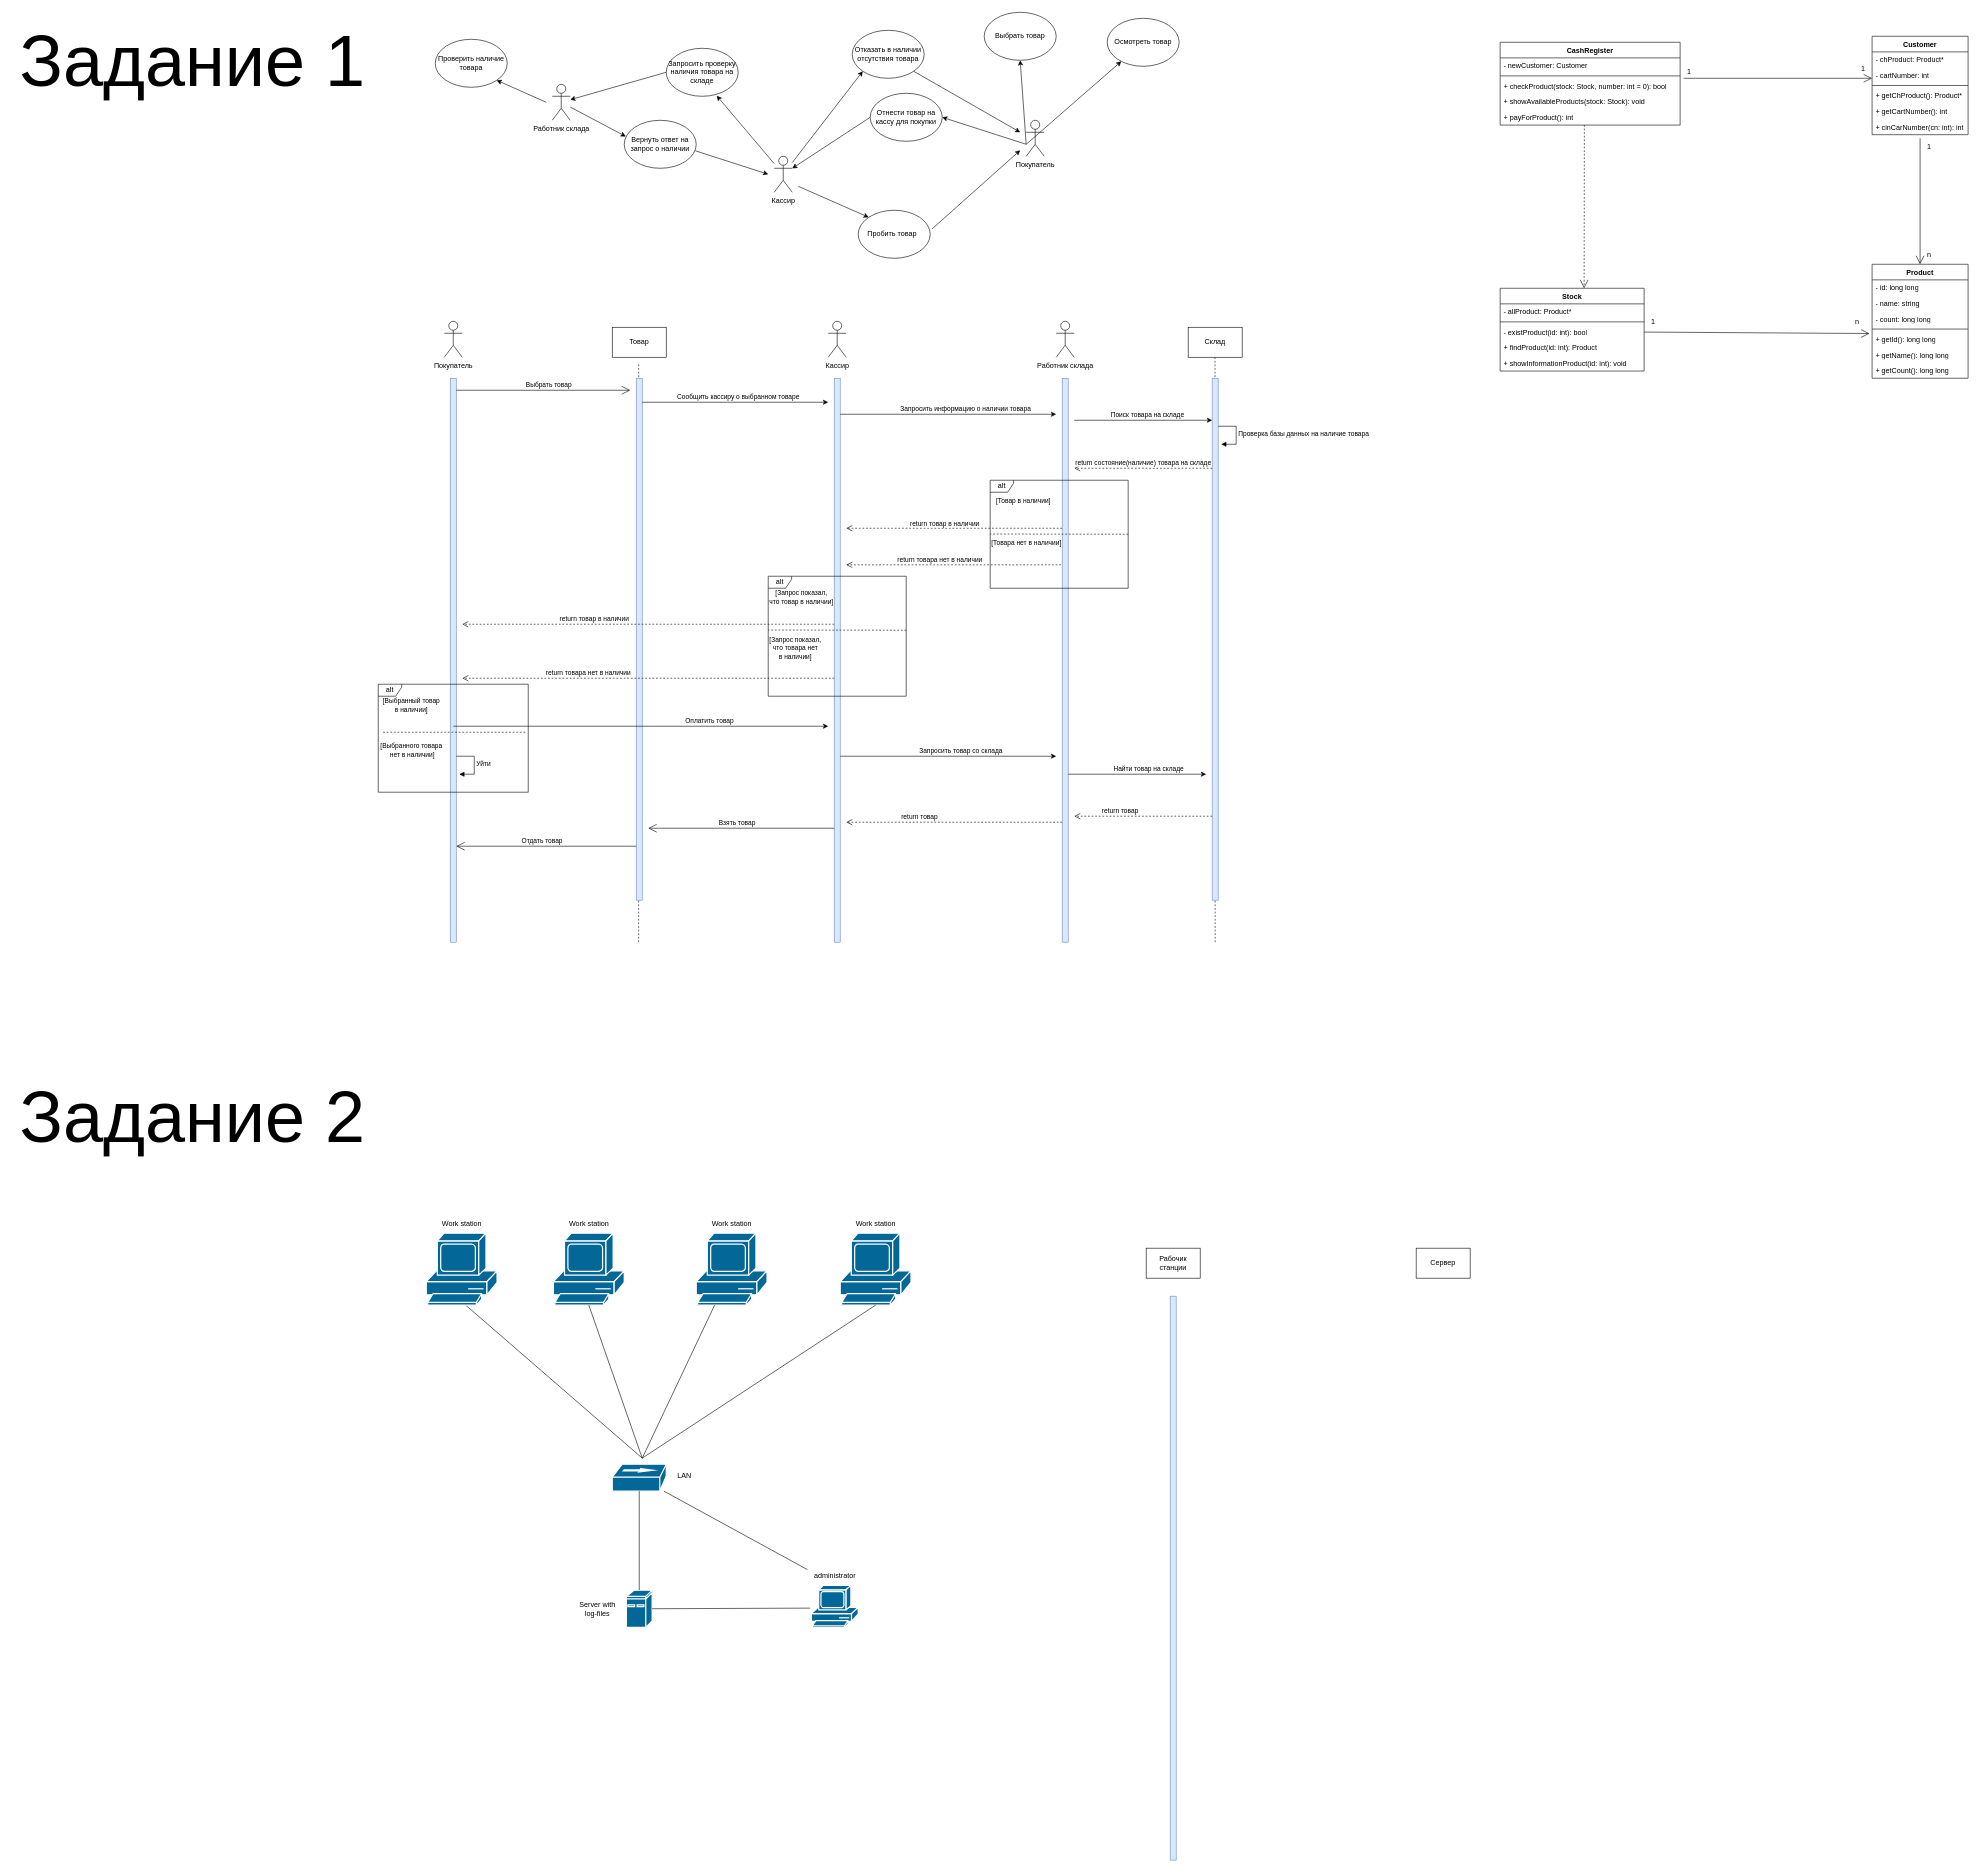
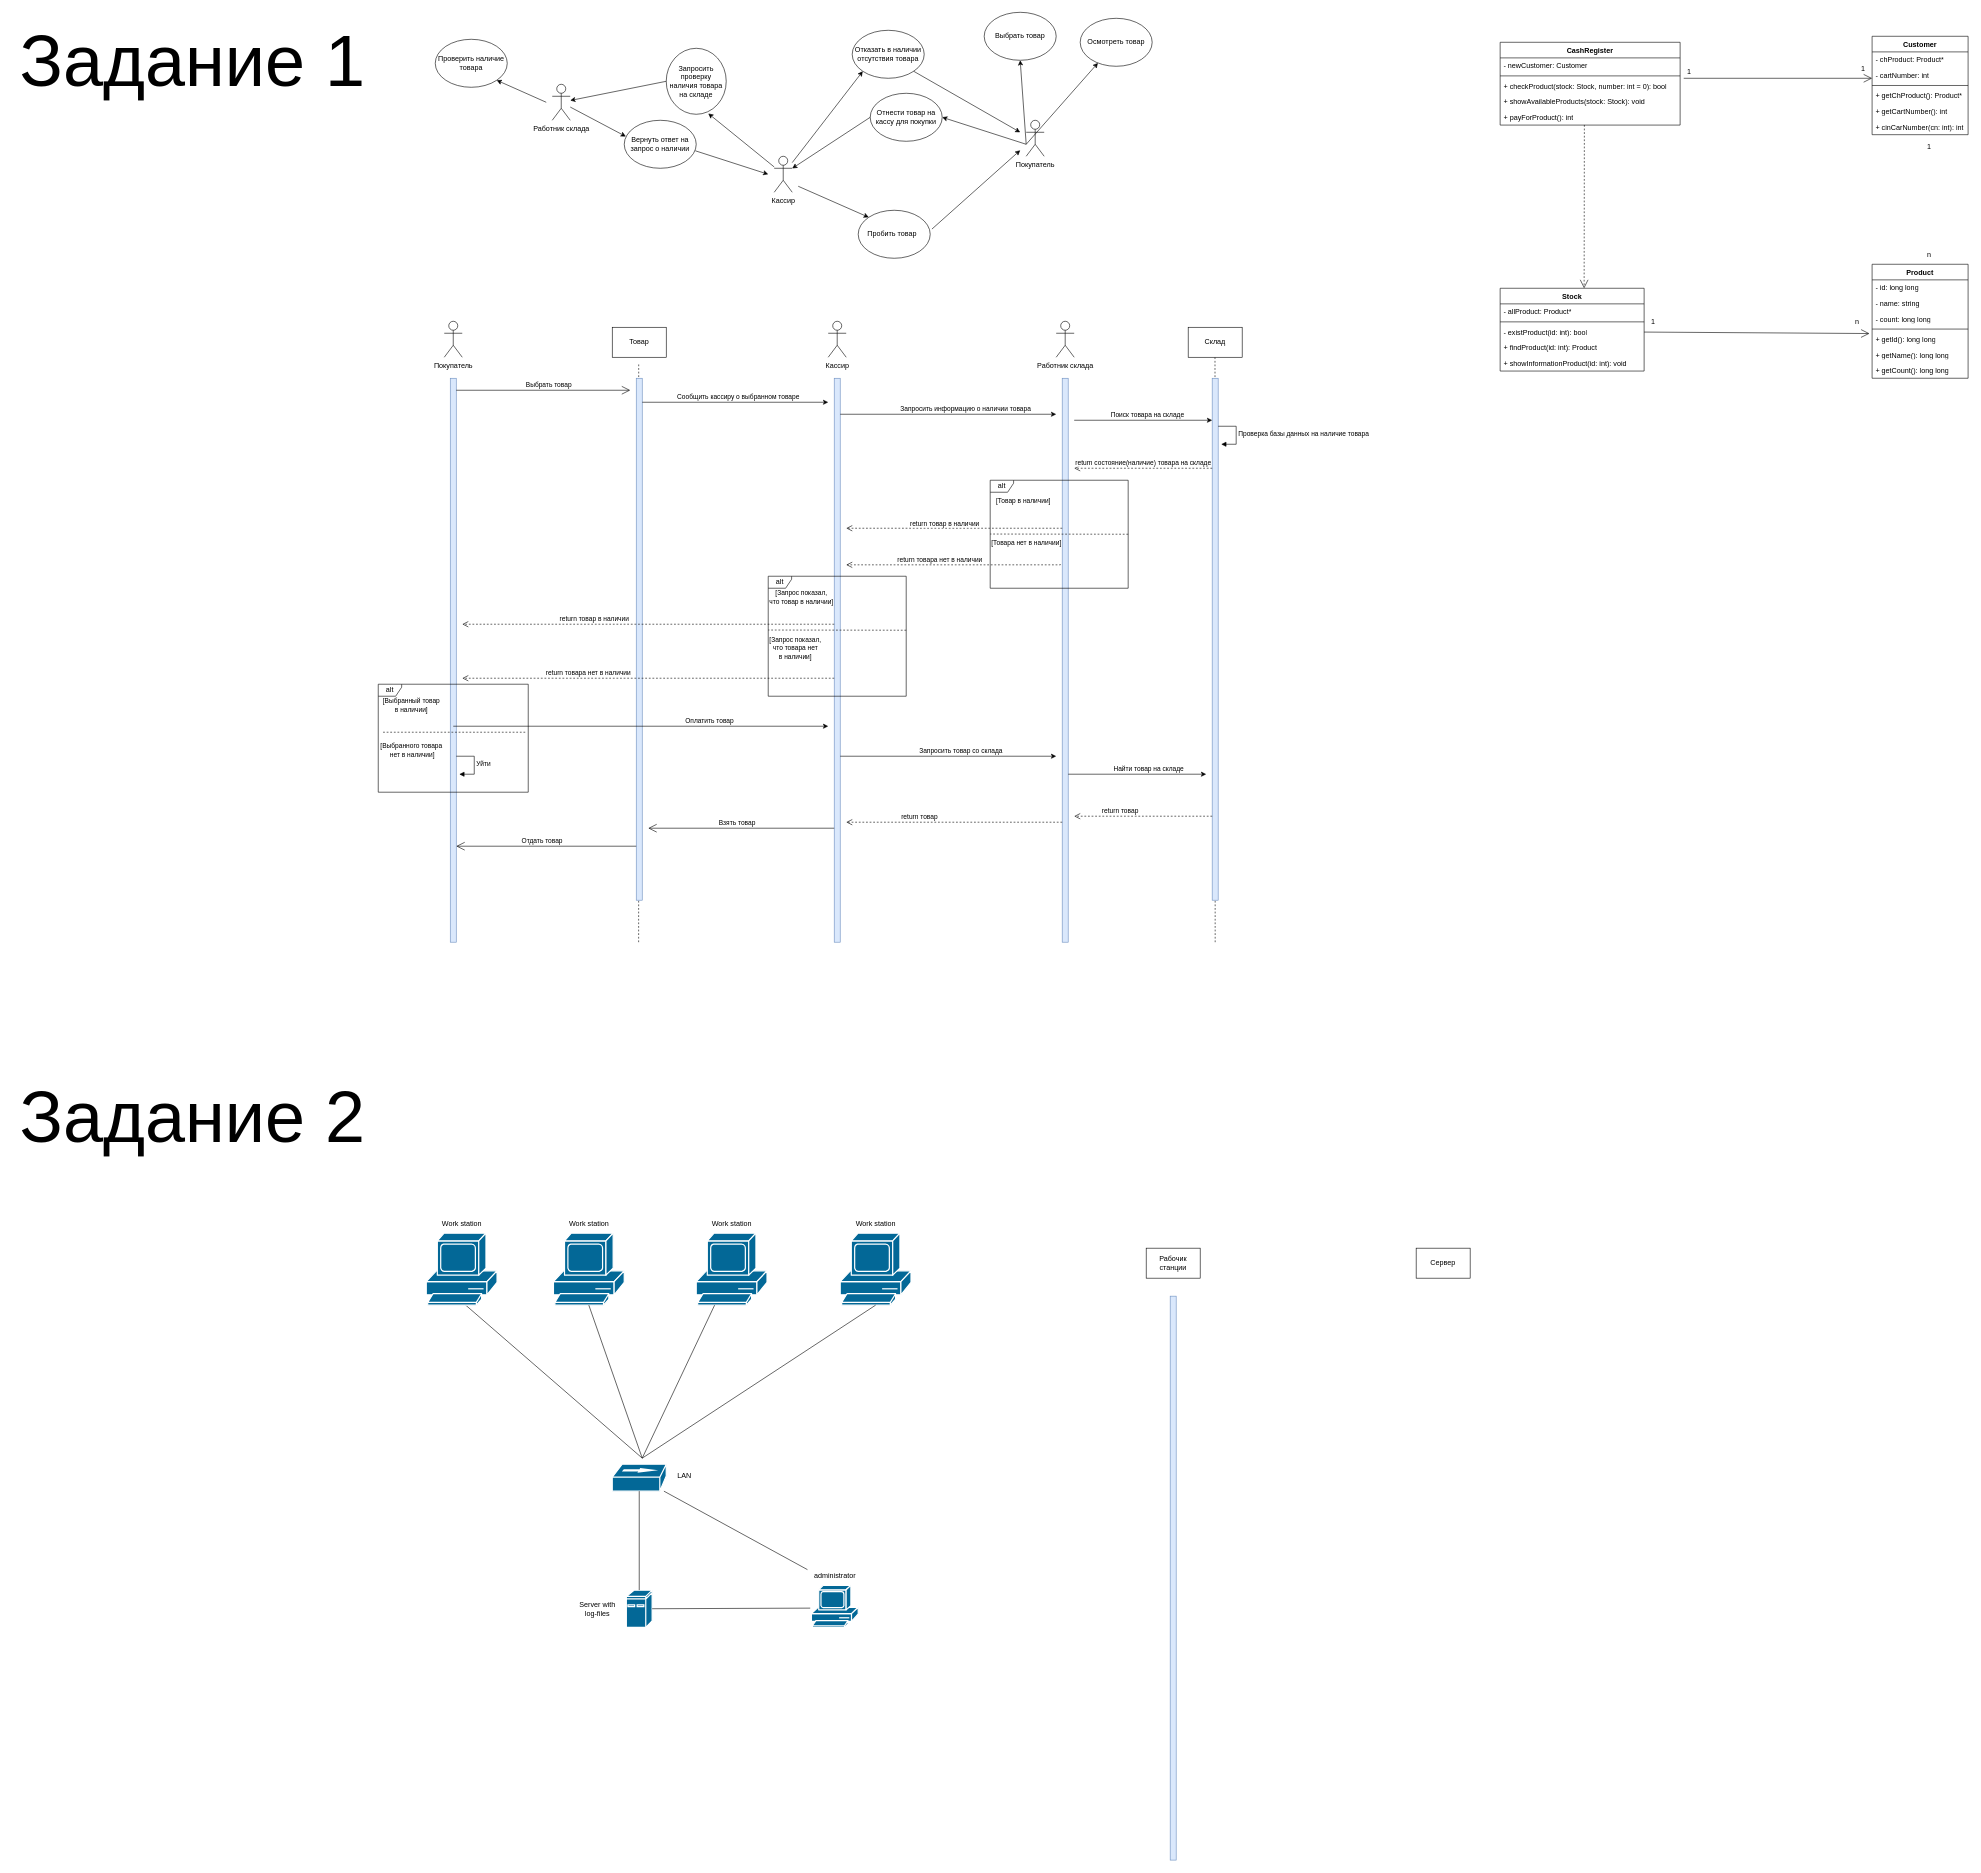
- <mxCell id="7" value="Осмотреть товар" style="ellipse;whiteSpace=wrap;html=1;" vertex="1" parent="1"><mxGeometry x="1845" y="30" width="120" height="80" as="geometry" /></mxCell>
+ <mxCell id="7" value="Осмотреть товар" style="ellipse;whiteSpace=wrap;html=1;" vertex="1" parent="1"><mxGeometry x="1800" y="30" width="120" height="80" as="geometry" /></mxCell>
- <mxCell id="13" value="Запросить проверку наличия товара на складе" style="ellipse;whiteSpace=wrap;html=1;" vertex="1" parent="1"><mxGeometry x="1110" y="80" width="120" height="80" as="geometry" /></mxCell>
+ <mxCell id="13" value="Запросить проверку наличия товара на складе" style="ellipse;whiteSpace=wrap;html=1;" vertex="1" parent="1"><mxGeometry x="1110" y="80" width="100" height="110" as="geometry" /></mxCell>
- <mxCell id="100" value="" style="endArrow=open;endFill=1;endSize=12;html=1;rounded=0;exitX=0.5;exitY=1.231;exitDx=0;exitDy=0;exitPerimeter=0;entryX=0.5;entryY=0;entryDx=0;entryDy=0;" edge="1" parent="1" source="85" target="92"><mxGeometry width="160" relative="1" as="geometry"><mxPoint x="3200" y="280.004" as="sourcePoint" /><mxPoint x="3280" y="429" as="targetPoint" /></mxGeometry></mxCell>
